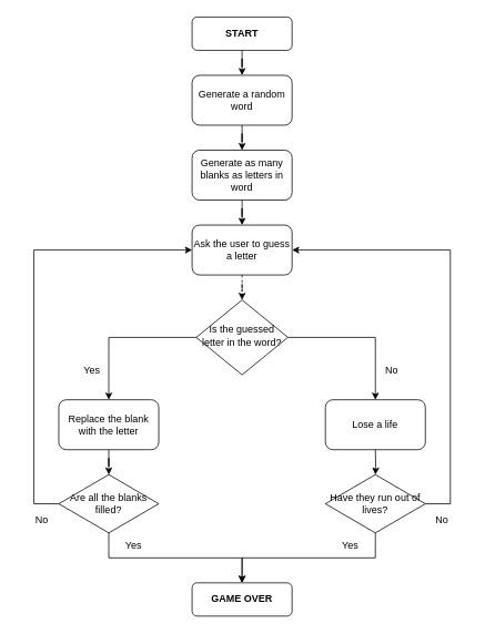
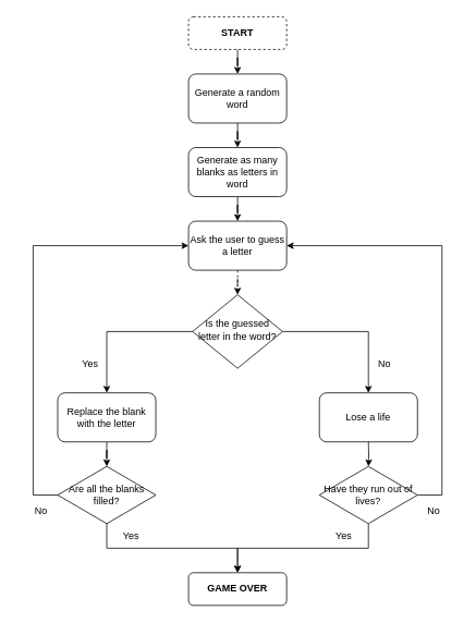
- <mxCell id="2" value="&lt;b&gt;START&lt;/b&gt;" style="rounded=1;whiteSpace=wrap;html=1;fontSize=12;glass=0;strokeWidth=1;shadow=0;" parent="1" vertex="1"><mxGeometry x="230" y="20" width="120" height="40" as="geometry" /></mxCell>
+ <mxCell id="2" value="&lt;b&gt;START&lt;/b&gt;" style="rounded=1;whiteSpace=wrap;html=1;fontSize=12;glass=0;strokeWidth=1;shadow=0;dashed=1;" parent="1" vertex="1"><mxGeometry x="230" y="20" width="120" height="40" as="geometry" /></mxCell>
